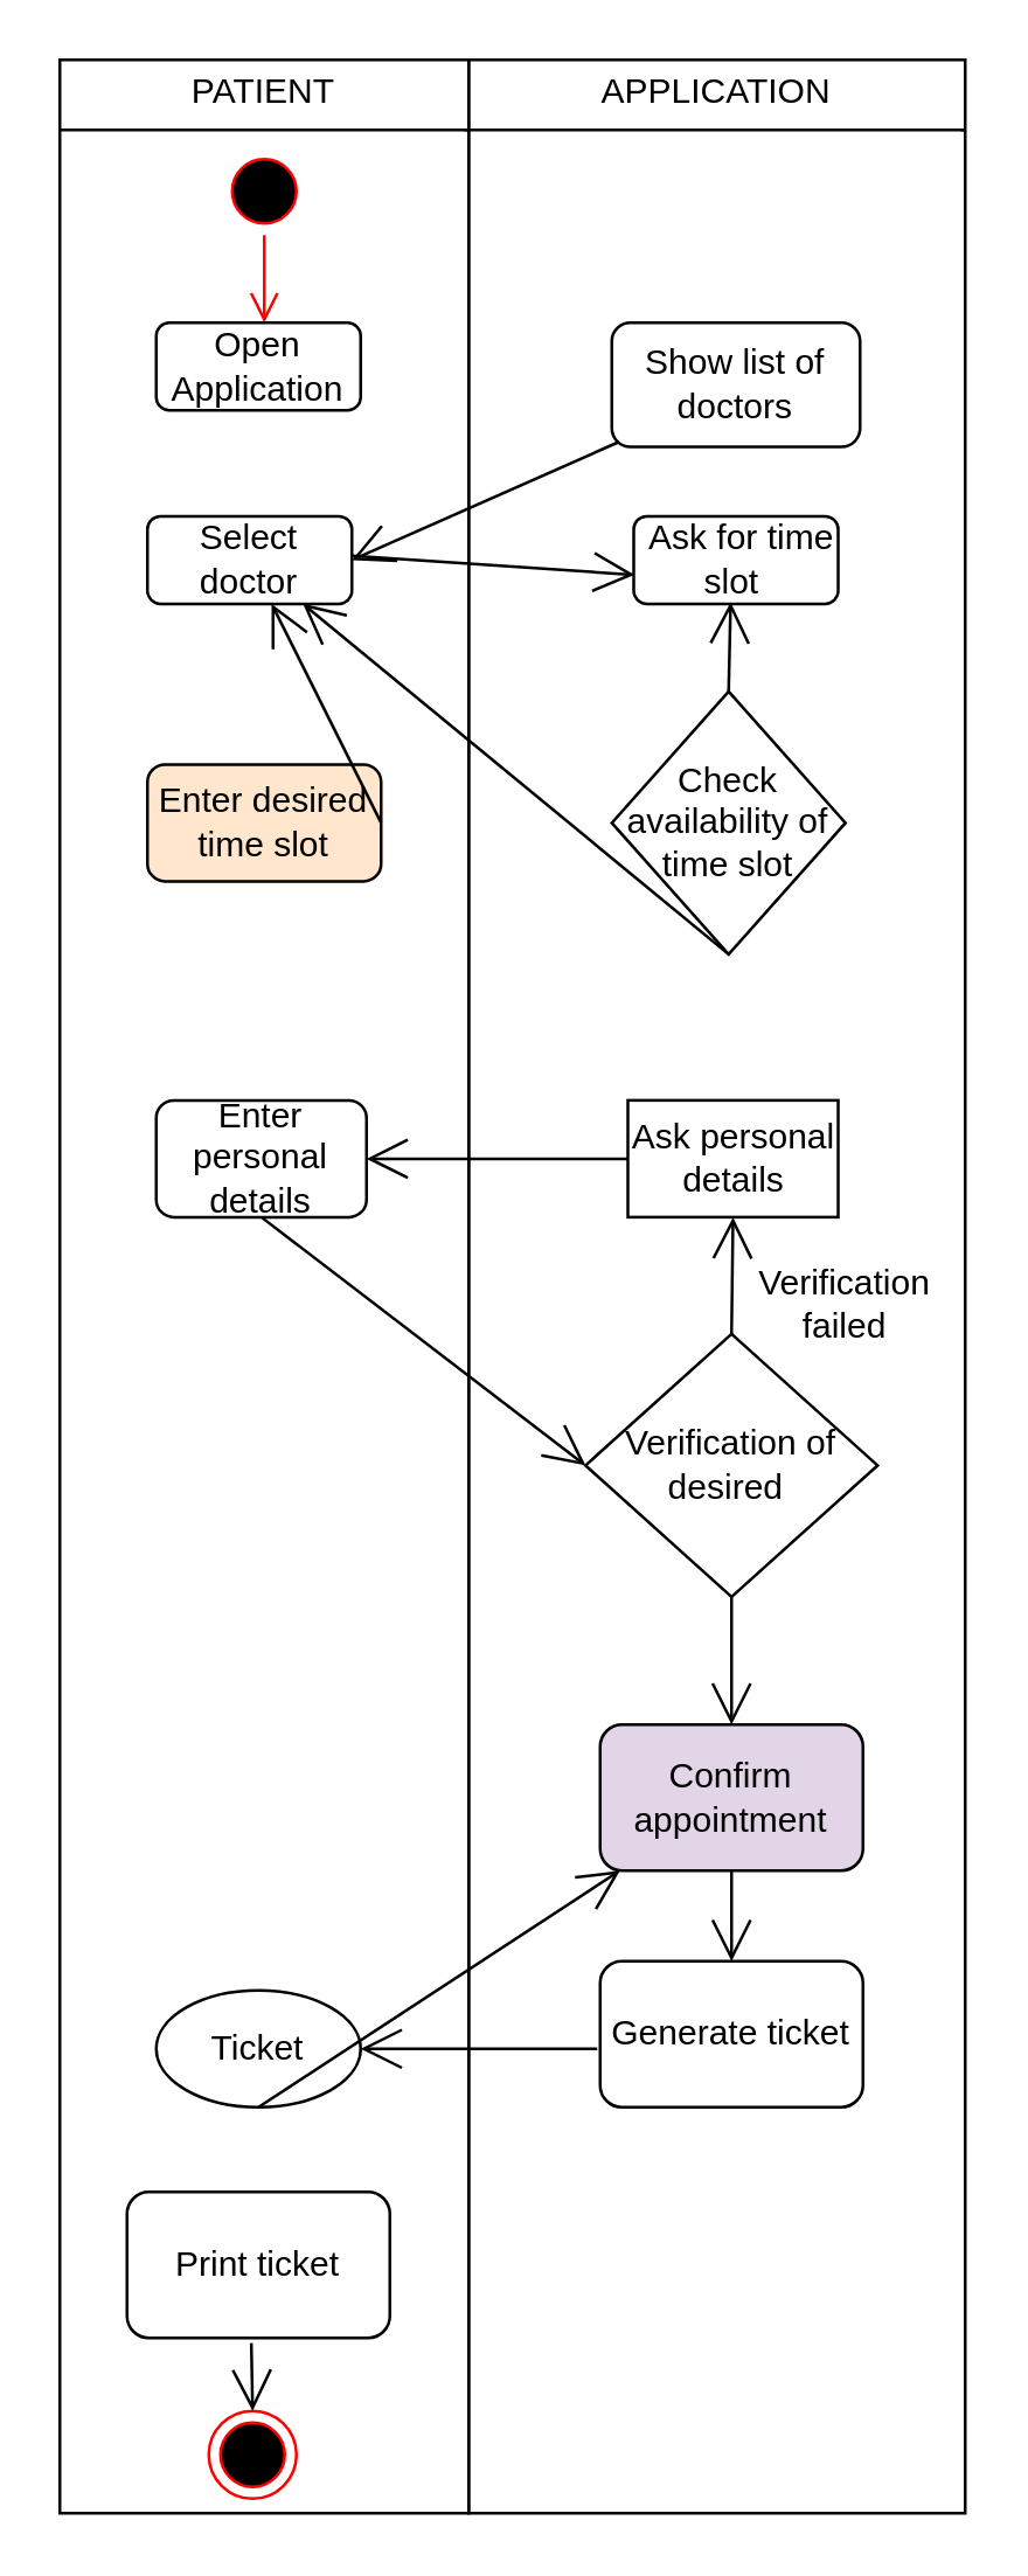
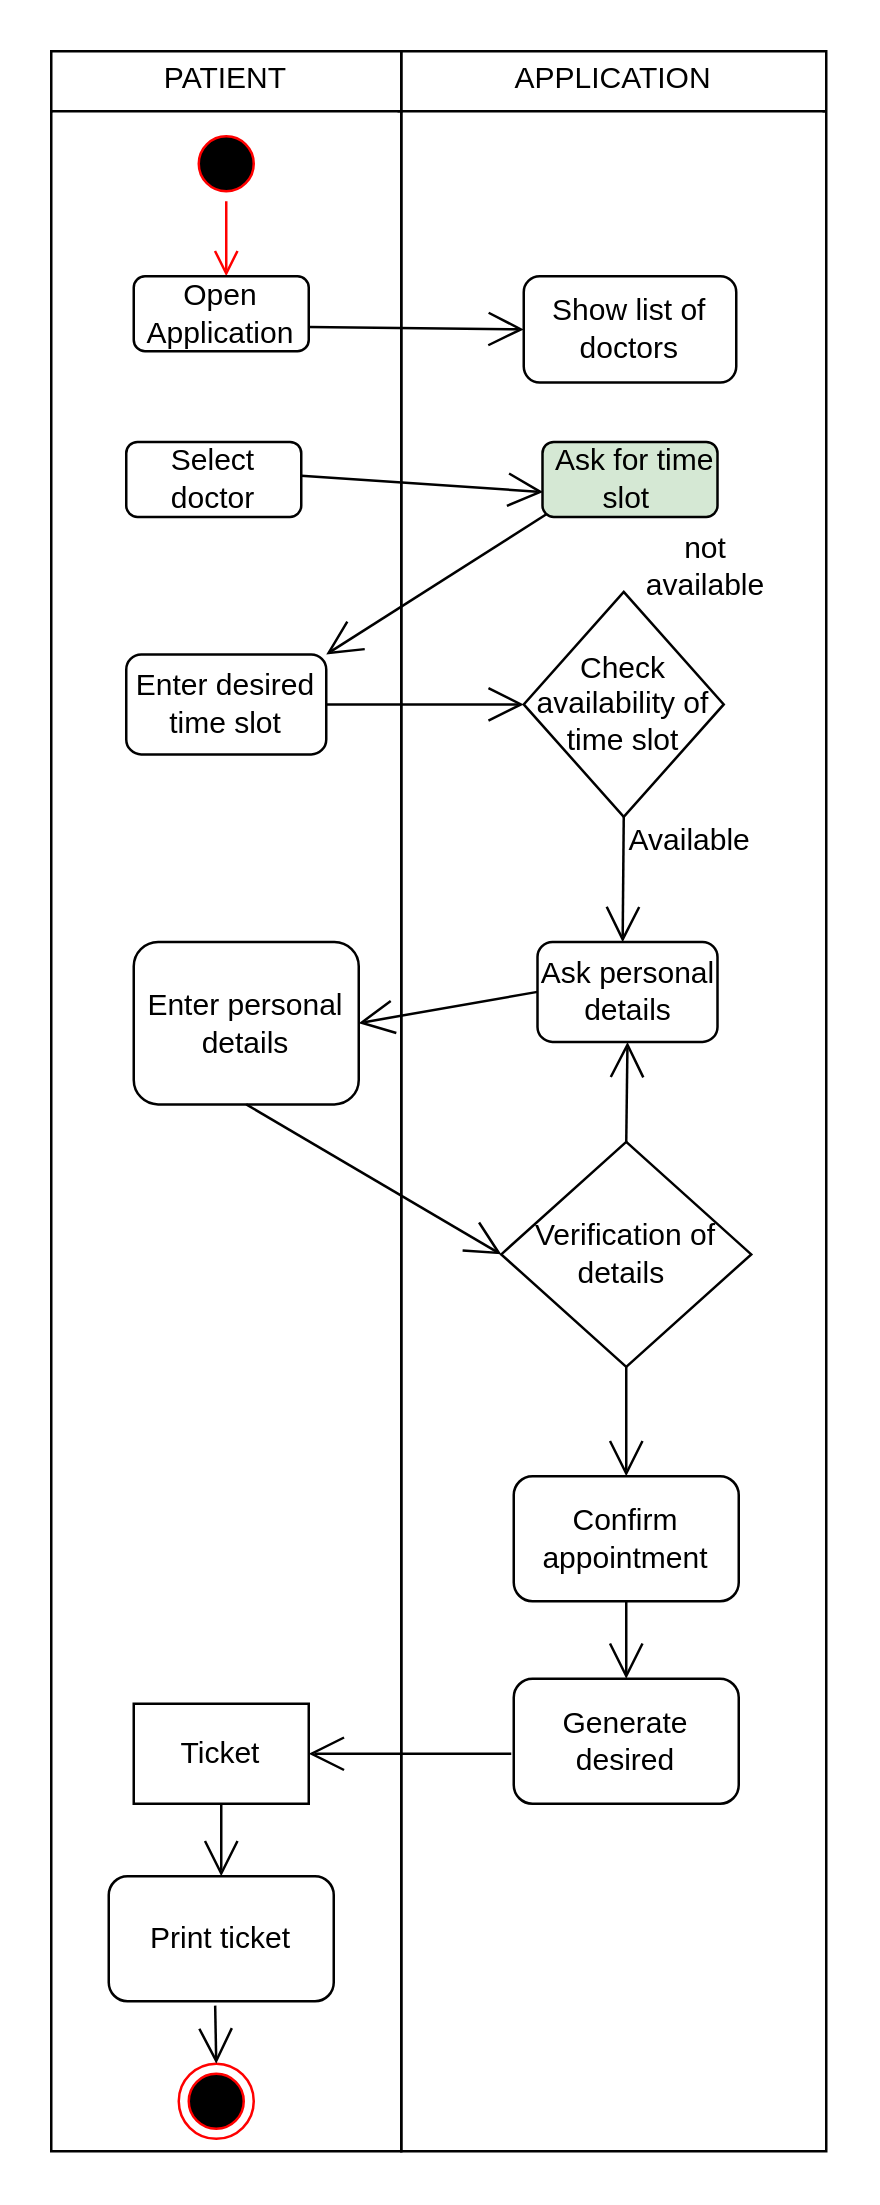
+ <mxCell id="9" value="" style="endArrow=open;endFill=1;endSize=12;html=1;rounded=0;entryX=0;entryY=0.5;entryDx=0;entryDy=0;exitX=1.001;exitY=0.678;exitDx=0;exitDy=0;exitPerimeter=0;" edge="1" parent="1" source="6" target="7"><mxGeometry width="160" relative="1" as="geometry"><mxPoint x="125" y="124.71" as="sourcePoint" /><mxPoint x="285" y="124.71" as="targetPoint" /></mxGeometry></mxCell>
- <mxCell id="10" value="" style="endArrow=open;endFill=1;endSize=12;html=1;rounded=0;entryX=1;entryY=0.5;entryDx=0;entryDy=0;exitX=0.029;exitY=0.96;exitDx=0;exitDy=0;exitPerimeter=0;" edge="1" parent="1" source="7" target="8"><mxGeometry width="160" relative="1" as="geometry"><mxPoint x="188" y="146" as="sourcePoint" /><mxPoint x="198" y="135" as="targetPoint" /></mxGeometry></mxCell>
- <mxCell id="11" value="&amp;nbsp;Ask for time slot&amp;nbsp;" style="rounded=1;whiteSpace=wrap;html=1;" vertex="1" parent="1"><mxGeometry x="216.5" y="176.25" width="70" height="30" as="geometry" /></mxCell>
+ <mxCell id="11" value="&amp;nbsp;Ask for time slot&amp;nbsp;" style="rounded=1;whiteSpace=wrap;html=1;fillColor=#d5e8d4;" vertex="1" parent="1"><mxGeometry x="216.5" y="176.25" width="70" height="30" as="geometry" /></mxCell>
- <mxCell id="17" value="" style="endArrow=open;endFill=1;endSize=12;html=1;rounded=0;entryX=0.474;entryY=0.98;entryDx=0;entryDy=0;exitX=0.5;exitY=0;exitDx=0;exitDy=0;entryPerimeter=0;" edge="1" parent="1" source="15" target="11"><mxGeometry width="160" relative="1" as="geometry"><mxPoint x="140" y="285" as="sourcePoint" /><mxPoint x="198" y="285" as="targetPoint" /></mxGeometry></mxCell>
+ <mxCell id="14" value="" style="endArrow=open;endFill=1;endSize=12;html=1;rounded=0;entryX=1;entryY=0;entryDx=0;entryDy=0;exitX=0.022;exitY=0.965;exitDx=0;exitDy=0;exitPerimeter=0;" edge="1" parent="1" source="11" target="13"><mxGeometry width="160" relative="1" as="geometry"><mxPoint x="195" y="200" as="sourcePoint" /><mxPoint x="125" y="240" as="targetPoint" /></mxGeometry></mxCell>
+ <mxCell id="18" value="not available" style="text;html=1;align=center;verticalAlign=middle;whiteSpace=wrap;rounded=0;" vertex="1" parent="1"><mxGeometry x="261.5" y="216.25" width="40" height="20" as="geometry" /></mxCell>
- <mxCell id="16" value="" style="endArrow=open;endFill=1;endSize=12;html=1;rounded=0;exitX=1;exitY=0.5;exitDx=0;exitDy=0;" edge="1" parent="1" source="13" target="8"><mxGeometry width="160" relative="1" as="geometry"><mxPoint x="130" y="199.8" as="sourcePoint" /><mxPoint x="205" y="200" as="targetPoint" /></mxGeometry></mxCell>
+ <mxCell id="16" value="" style="endArrow=open;endFill=1;endSize=12;html=1;rounded=0;entryX=0;entryY=0.5;entryDx=0;entryDy=0;exitX=1;exitY=0.5;exitDx=0;exitDy=0;" edge="1" parent="1" source="13" target="15"><mxGeometry width="160" relative="1" as="geometry"><mxPoint x="130" y="199.8" as="sourcePoint" /><mxPoint x="205" y="200" as="targetPoint" /></mxGeometry></mxCell>
- <mxCell id="13" value="Enter desired time slot" style="rounded=1;whiteSpace=wrap;html=1;fillColor=#ffe6cc;" vertex="1" parent="1"><mxGeometry x="50" y="261.25" width="80" height="40" as="geometry" /></mxCell>
+ <mxCell id="13" value="Enter desired time slot" style="rounded=1;whiteSpace=wrap;html=1;" vertex="1" parent="1"><mxGeometry x="50" y="261.25" width="80" height="40" as="geometry" /></mxCell>
- <mxCell id="19" value="" style="endArrow=open;endFill=1;endSize=12;html=1;rounded=0;exitX=0.5;exitY=1;exitDx=0;exitDy=0;" edge="1" parent="1" source="15" target="8"><mxGeometry width="160" relative="1" as="geometry"><mxPoint x="238" y="240" as="sourcePoint" /><mxPoint x="238" y="209" as="targetPoint" /></mxGeometry></mxCell>
+ <mxCell id="19" value="" style="endArrow=open;endFill=1;endSize=12;html=1;rounded=0;exitX=0.5;exitY=1;exitDx=0;exitDy=0;entryX=0.473;entryY=0.003;entryDx=0;entryDy=0;entryPerimeter=0;" edge="1" parent="1" source="15" target="20"><mxGeometry width="160" relative="1" as="geometry"><mxPoint x="238" y="240" as="sourcePoint" /><mxPoint x="238" y="209" as="targetPoint" /></mxGeometry></mxCell>
+ <mxCell id="21" value="&amp;nbsp;Available" style="text;html=1;align=center;verticalAlign=middle;whiteSpace=wrap;rounded=0;" vertex="1" parent="1"><mxGeometry x="254" y="326.25" width="40" height="20" as="geometry" /></mxCell>
- <mxCell id="22" value="Enter personal details" style="rounded=1;whiteSpace=wrap;html=1;" vertex="1" parent="1"><mxGeometry x="53" y="376.25" width="72" height="40" as="geometry" /></mxCell>
+ <mxCell id="22" value="Enter personal details" style="rounded=1;whiteSpace=wrap;html=1;" vertex="1" parent="1"><mxGeometry x="53" y="376.25" width="90" height="65" as="geometry" /></mxCell>
- <mxCell id="20" value="Ask personal details" style="whiteSpace=wrap;html=1;rounded=0;" vertex="1" parent="1"><mxGeometry x="214.5" y="376.25" width="72" height="40" as="geometry" /></mxCell>
+ <mxCell id="20" value="Ask personal details" style="rounded=1;whiteSpace=wrap;html=1;" vertex="1" parent="1"><mxGeometry x="214.5" y="376.25" width="72" height="40" as="geometry" /></mxCell>
- <mxCell id="27" value="Verification failed" style="text;html=1;align=center;verticalAlign=middle;whiteSpace=wrap;rounded=0;" vertex="1" parent="1"><mxGeometry x="269" y="436" width="40" height="20" as="geometry" /></mxCell>
- <mxCell id="24" value="Verification of desired&amp;nbsp;" style="rhombus;whiteSpace=wrap;html=1;" vertex="1" parent="1"><mxGeometry x="200" y="456.25" width="100" height="90" as="geometry" /></mxCell>
+ <mxCell id="24" value="Verification of details&amp;nbsp;" style="rhombus;whiteSpace=wrap;html=1;" vertex="1" parent="1"><mxGeometry x="200" y="456.25" width="100" height="90" as="geometry" /></mxCell>
- <mxCell id="28" value="Confirm appointment" style="rounded=1;whiteSpace=wrap;html=1;fillColor=#e1d5e7;" vertex="1" parent="1"><mxGeometry x="205" y="590" width="90" height="50" as="geometry" /></mxCell>
+ <mxCell id="28" value="Confirm appointment" style="rounded=1;whiteSpace=wrap;html=1;" vertex="1" parent="1"><mxGeometry x="205" y="590" width="90" height="50" as="geometry" /></mxCell>
- <mxCell id="35" value="" style="endArrow=open;endFill=1;endSize=12;html=1;rounded=0;exitX=0.5;exitY=1;exitDx=0;exitDy=0;" edge="1" parent="1" source="32" target="28"><mxGeometry width="160" relative="1" as="geometry"><mxPoint x="214" y="711" as="sourcePoint" /><mxPoint x="133" y="711" as="targetPoint" /></mxGeometry></mxCell>
+ <mxCell id="35" value="" style="endArrow=open;endFill=1;endSize=12;html=1;rounded=0;entryX=0.5;entryY=0;entryDx=0;entryDy=0;exitX=0.5;exitY=1;exitDx=0;exitDy=0;" edge="1" parent="1" source="32" target="33"><mxGeometry width="160" relative="1" as="geometry"><mxPoint x="214" y="711" as="sourcePoint" /><mxPoint x="133" y="711" as="targetPoint" /></mxGeometry></mxCell>
- <mxCell id="30" value="Generate ticket" style="rounded=1;whiteSpace=wrap;html=1;" vertex="1" parent="1"><mxGeometry x="205" y="671" width="90" height="50" as="geometry" /></mxCell>
+ <mxCell id="30" value="Generate desired" style="rounded=1;whiteSpace=wrap;html=1;" vertex="1" parent="1"><mxGeometry x="205" y="671" width="90" height="50" as="geometry" /></mxCell>
- <mxCell id="32" value="Ticket" style="ellipse;whiteSpace=wrap;html=1;" vertex="1" parent="1"><mxGeometry x="53" y="681" width="70" height="40" as="geometry" /></mxCell>
+ <mxCell id="32" value="Ticket" style="rounded=0;whiteSpace=wrap;html=1;" vertex="1" parent="1"><mxGeometry x="53" y="681" width="70" height="40" as="geometry" /></mxCell>
